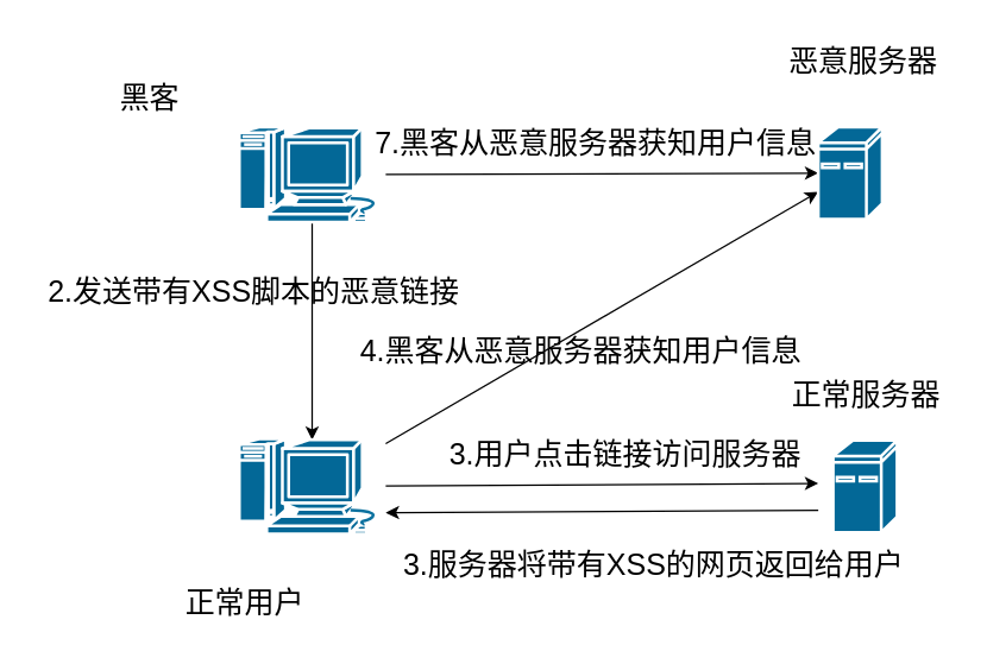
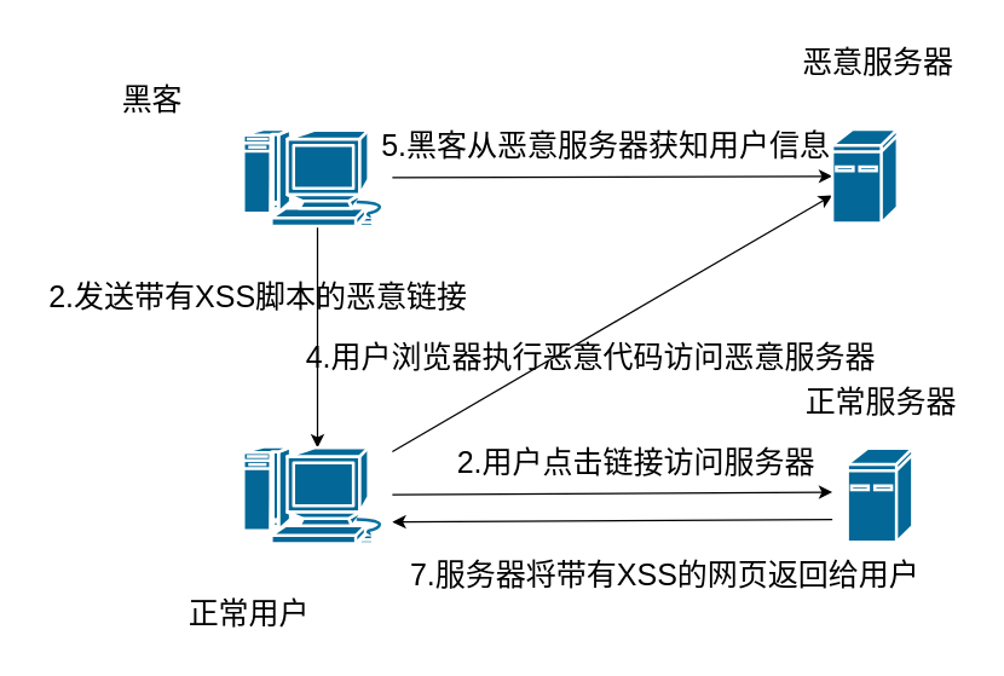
- <mxCell id="16" value="&lt;font style=&quot;font-size: 20px;&quot;&gt;7.黑客从恶意服务器获知用户信息&lt;/font&gt;" style="text;html=1;align=center;verticalAlign=middle;resizable=0;points=[];autosize=1;strokeColor=none;fillColor=none;" vertex="1" parent="1"><mxGeometry x="240" y="75" width="320" height="40" as="geometry" /></mxCell>
+ <mxCell id="16" value="&lt;font style=&quot;font-size: 20px;&quot;&gt;5.黑客从恶意服务器获知用户信息&lt;/font&gt;" style="text;html=1;align=center;verticalAlign=middle;resizable=0;points=[];autosize=1;strokeColor=none;fillColor=none;" vertex="1" parent="1"><mxGeometry x="240" y="75" width="320" height="40" as="geometry" /></mxCell>
- <mxCell id="19" value="&lt;font style=&quot;font-size: 20px;&quot;&gt;4.黑客从恶意服务器获知用户信息&lt;/font&gt;" style="text;html=1;align=center;verticalAlign=middle;resizable=0;points=[];autosize=1;strokeColor=none;fillColor=none;" vertex="1" parent="1"><mxGeometry x="190" y="215" width="400" height="40" as="geometry" /></mxCell>
+ <mxCell id="19" value="&lt;font style=&quot;font-size: 20px;&quot;&gt;4.用户浏览器执行恶意代码访问恶意服务器&lt;/font&gt;" style="text;html=1;align=center;verticalAlign=middle;resizable=0;points=[];autosize=1;strokeColor=none;fillColor=none;" vertex="1" parent="1"><mxGeometry x="190" y="215" width="400" height="40" as="geometry" /></mxCell>
- <mxCell id="17" value="&lt;font style=&quot;font-size: 20px;&quot;&gt;3.用户点击链接访问服务器&lt;/font&gt;" style="text;html=1;align=center;verticalAlign=middle;resizable=0;points=[];autosize=1;strokeColor=none;fillColor=none;" vertex="1" parent="1"><mxGeometry x="290" y="285" width="260" height="40" as="geometry" /></mxCell>
+ <mxCell id="17" value="&lt;font style=&quot;font-size: 20px;&quot;&gt;2.用户点击链接访问服务器&lt;/font&gt;" style="text;html=1;align=center;verticalAlign=middle;resizable=0;points=[];autosize=1;strokeColor=none;fillColor=none;" vertex="1" parent="1"><mxGeometry x="290" y="285" width="260" height="40" as="geometry" /></mxCell>
- <mxCell id="18" value="&lt;font style=&quot;font-size: 20px;&quot;&gt;3.服务器将带有XSS的网页返回给用户&lt;/font&gt;" style="text;html=1;align=center;verticalAlign=middle;resizable=0;points=[];autosize=1;strokeColor=none;fillColor=none;" vertex="1" parent="1"><mxGeometry x="259" y="359" width="360" height="40" as="geometry" /></mxCell>
+ <mxCell id="18" value="&lt;font style=&quot;font-size: 20px;&quot;&gt;7.服务器将带有XSS的网页返回给用户&lt;/font&gt;" style="text;html=1;align=center;verticalAlign=middle;resizable=0;points=[];autosize=1;strokeColor=none;fillColor=none;" vertex="1" parent="1"><mxGeometry x="259" y="359" width="360" height="40" as="geometry" /></mxCell>
